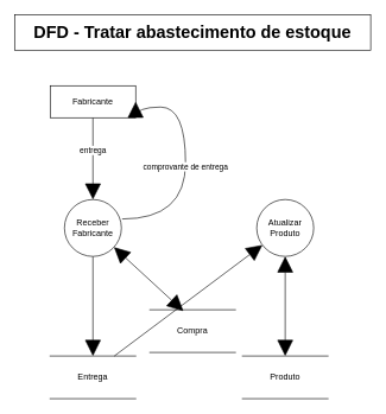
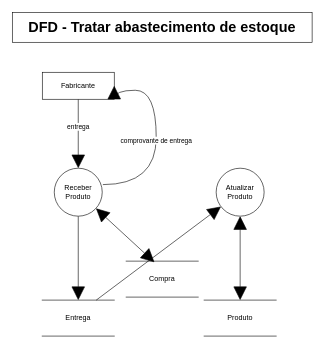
- <mxCell id="9" value="Receber Fabricante" style="ellipse;whiteSpace=wrap;html=1;aspect=fixed;" parent="1" vertex="1"><mxGeometry x="90" y="280" width="80" height="80" as="geometry" /></mxCell>
+ <mxCell id="9" value="Receber Produto" style="ellipse;whiteSpace=wrap;html=1;aspect=fixed;" parent="1" vertex="1"><mxGeometry x="90" y="280" width="80" height="80" as="geometry" /></mxCell>
